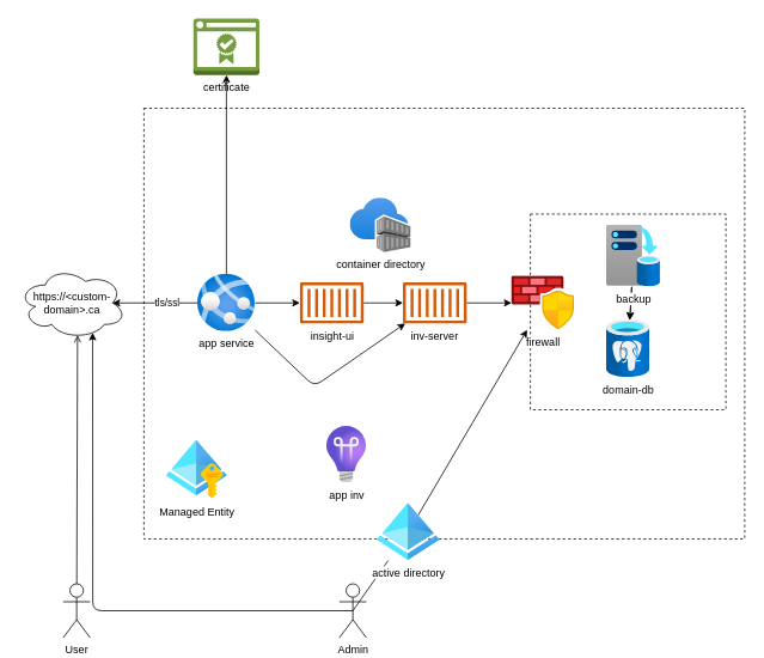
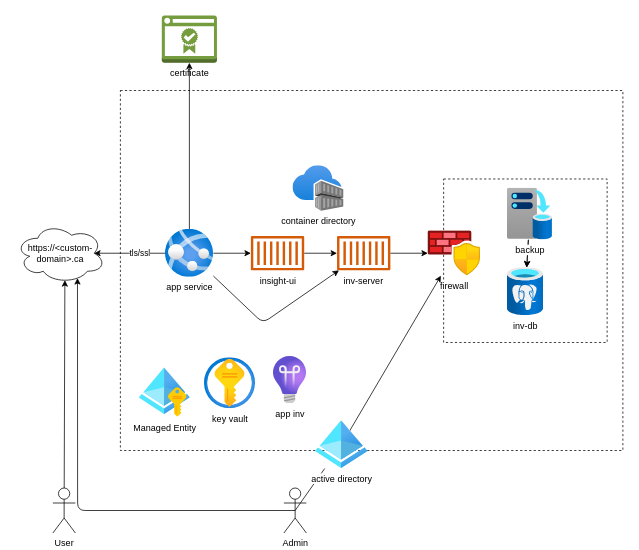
- <mxCell id="17" style="edgeStyle=none;html=1;entryX=0.55;entryY=0.95;entryDx=0;entryDy=0;entryPerimeter=0;endArrow=open;" parent="1" source="18" target="14" edge="1"><mxGeometry relative="1" as="geometry" /></mxCell>
+ <mxCell id="17" style="edgeStyle=none;html=1;entryX=0.55;entryY=0.95;entryDx=0;entryDy=0;entryPerimeter=0;" parent="1" source="18" target="14" edge="1"><mxGeometry relative="1" as="geometry" /></mxCell>
- <mxCell id="10" value="domain-db" style="aspect=fixed;html=1;points=[];align=center;image;fontSize=12;image=img/lib/azure2/databases/Azure_Database_PostgreSQL_Server.svg;" parent="1" vertex="1"><mxGeometry x="676" y="356" width="48" height="64" as="geometry" /></mxCell>
+ <mxCell id="10" value="inv-db" style="aspect=fixed;html=1;points=[];align=center;image;fontSize=12;image=img/lib/azure2/databases/Azure_Database_PostgreSQL_Server.svg;" parent="1" vertex="1"><mxGeometry x="676" y="356" width="48" height="64" as="geometry" /></mxCell>
+ <mxCell id="21" value="key vault" style="aspect=fixed;html=1;points=[];align=center;image;fontSize=12;image=img/lib/azure2/security/Key_Vaults.svg;dashed=1;" parent="1" vertex="1"><mxGeometry x="272" y="476" width="68" height="68" as="geometry" /></mxCell>
